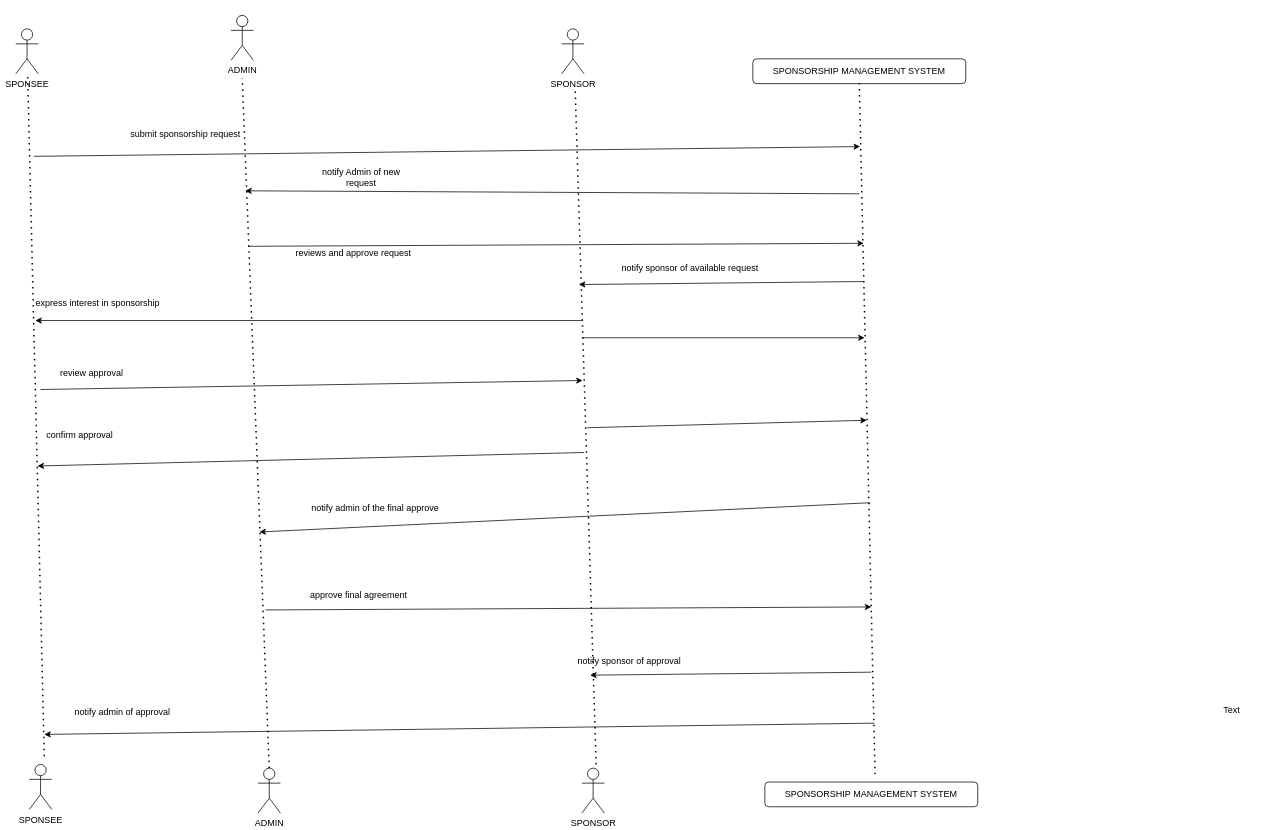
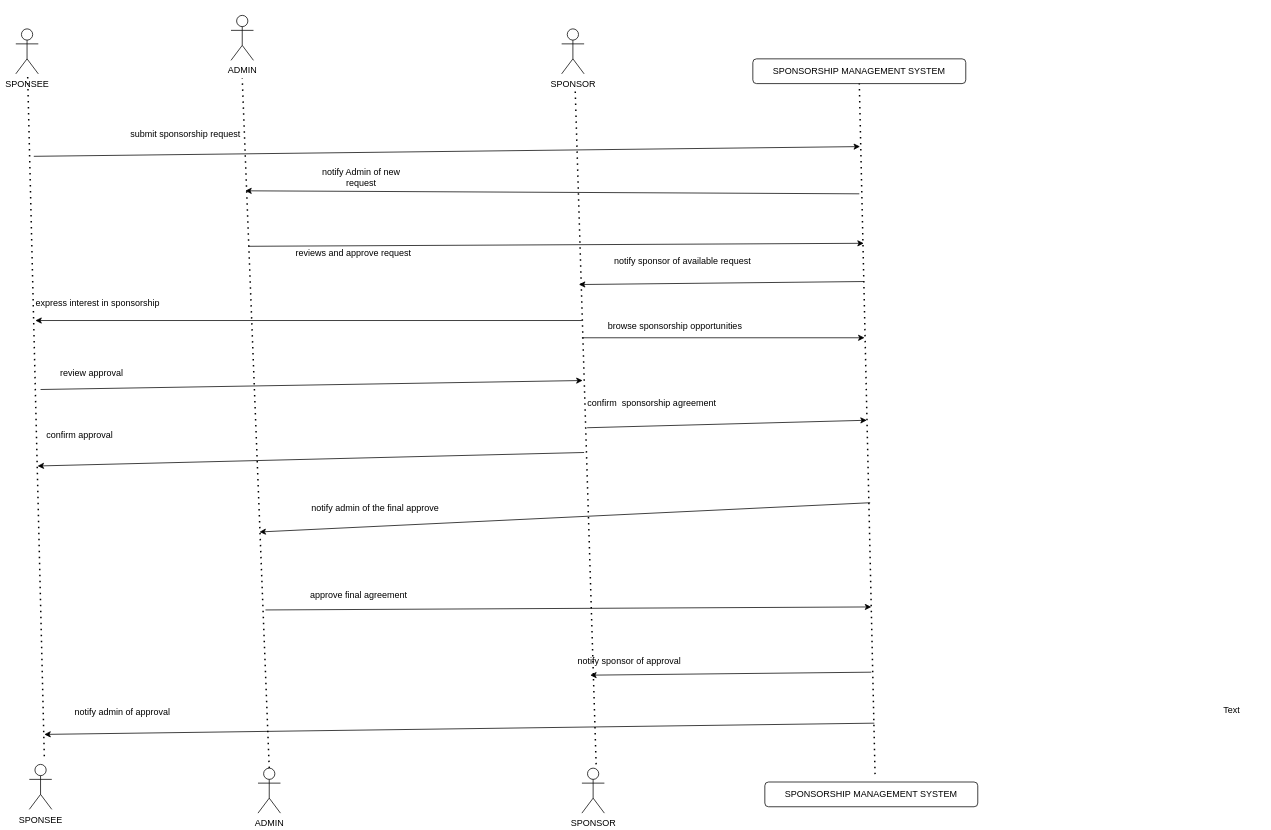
- <mxCell id="31" value="notify sponsor of available request" style="text;html=1;align=center;verticalAlign=middle;resizable=0;points=[];autosize=1;strokeColor=none;fillColor=none;" parent="1" vertex="1"><mxGeometry x="819" y="345" width="200" height="26" as="geometry" /></mxCell>
+ <mxCell id="31" value="notify sponsor of available request" style="text;html=1;align=center;verticalAlign=middle;resizable=0;points=[];autosize=1;strokeColor=none;fillColor=none;" parent="1" vertex="1"><mxGeometry x="809" y="335" width="200" height="26" as="geometry" /></mxCell>
+ <mxCell id="32" value="browse sponsorship opportunities" style="text;html=1;align=center;verticalAlign=middle;resizable=0;points=[];autosize=1;strokeColor=none;fillColor=none;" parent="1" vertex="1"><mxGeometry x="800" y="422" width="197" height="26" as="geometry" /></mxCell>
+ <mxCell id="33" value="confirm&amp;nbsp; sponsorship agreement" style="text;html=1;align=center;verticalAlign=middle;resizable=0;points=[];autosize=1;strokeColor=none;fillColor=none;" parent="1" vertex="1"><mxGeometry x="773" y="524" width="189" height="26" as="geometry" /></mxCell>
